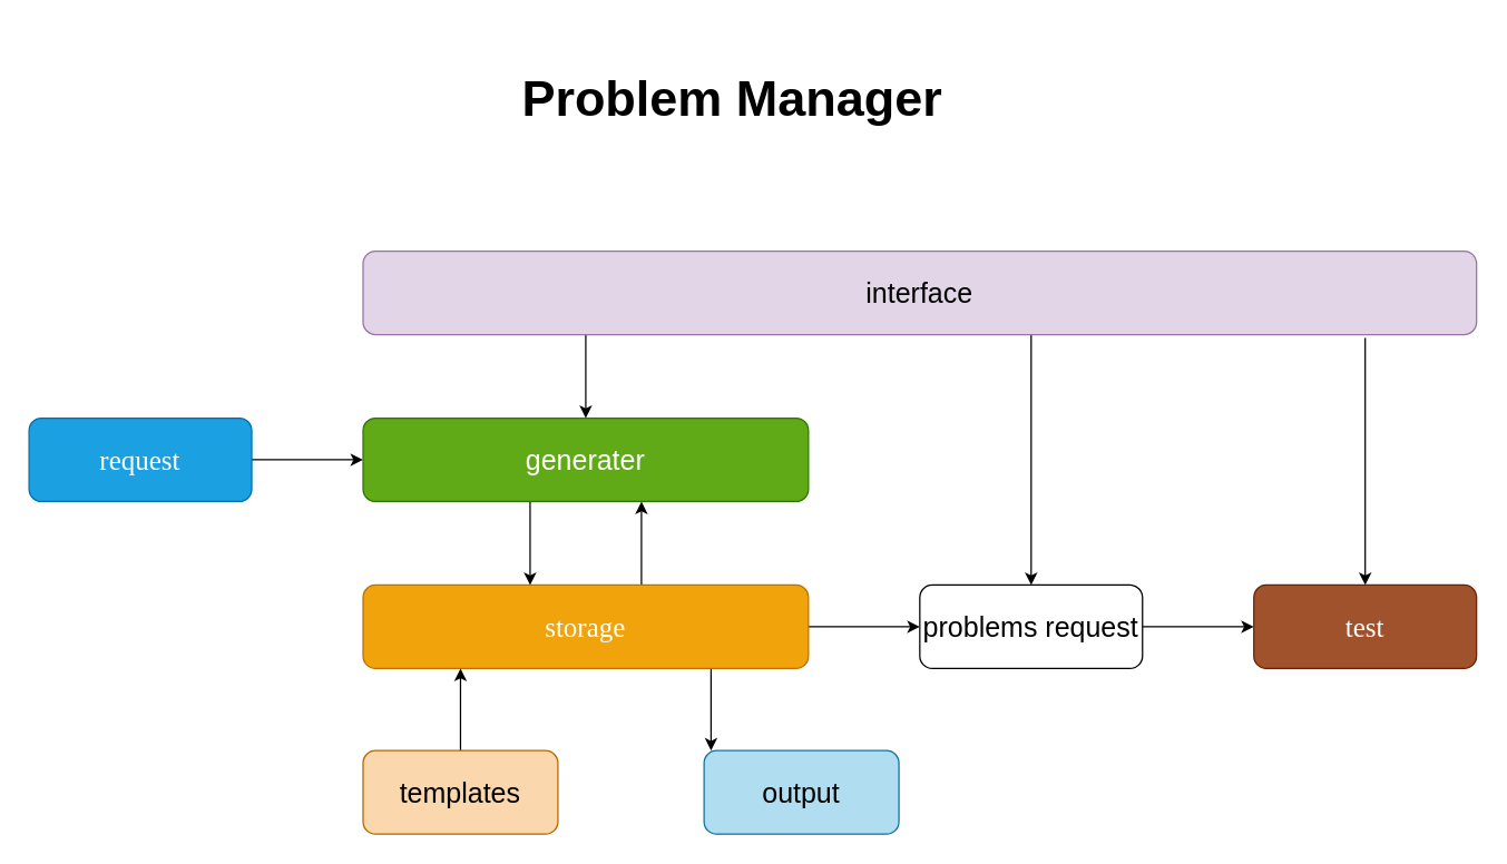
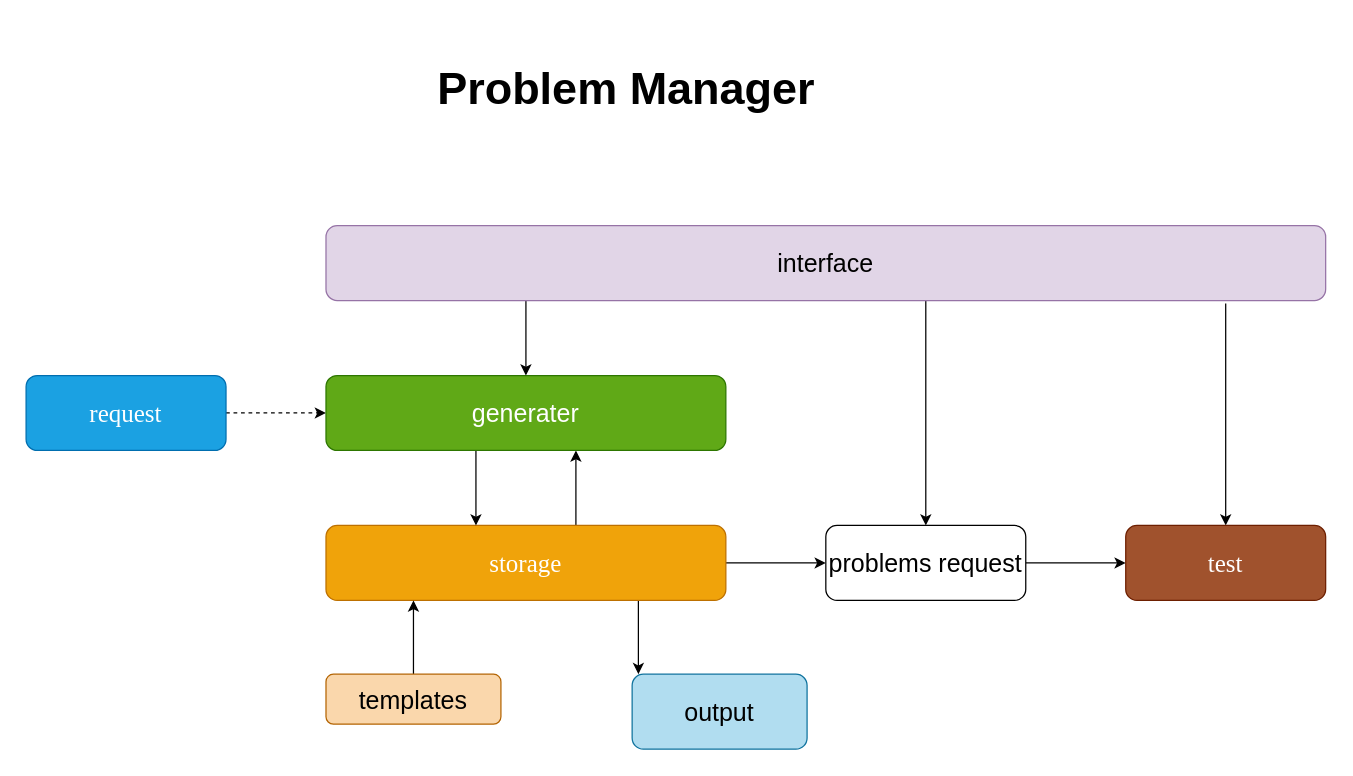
- <mxCell id="16" value="&lt;h1 style=&quot;font-size: 36px;&quot;&gt;&lt;font style=&quot;font-size: 36px;&quot;&gt;&lt;span style=&quot;font-size: 36px;&quot;&gt;Problem Manager&lt;/span&gt;&lt;/font&gt;&lt;/h1&gt;" style="text;html=1;align=center;verticalAlign=middle;resizable=0;points=[];autosize=1;fontSize=36;fontFamily=Helvetica;fontStyle=1" parent="1" vertex="1"><mxGeometry x="365" y="20" width="320" height="100" as="geometry" /></mxCell>
+ <mxCell id="16" value="&lt;h1 style=&quot;font-size: 36px;&quot;&gt;&lt;font style=&quot;font-size: 36px;&quot;&gt;&lt;span style=&quot;font-size: 36px;&quot;&gt;Problem Manager&lt;/span&gt;&lt;/font&gt;&lt;/h1&gt;" style="text;html=1;align=center;verticalAlign=middle;resizable=0;points=[];autosize=1;fontSize=36;fontFamily=Helvetica;fontStyle=1" parent="1" vertex="1"><mxGeometry x="340" y="20" width="320" height="100" as="geometry" /></mxCell>
- <mxCell id="2" value="" style="edgeStyle=orthogonalEdgeStyle;rounded=0;orthogonalLoop=1;jettySize=auto;html=1;" parent="1" source="3" target="10" edge="1"><mxGeometry relative="1" as="geometry" /></mxCell>
+ <mxCell id="2" value="" style="edgeStyle=orthogonalEdgeStyle;rounded=0;orthogonalLoop=1;jettySize=auto;html=1;dashed=1;" parent="1" source="3" target="10" edge="1"><mxGeometry relative="1" as="geometry" /></mxCell>
- <mxCell id="18" value="templates" style="rounded=1;whiteSpace=wrap;html=1;fontSize=20;fillColor=#fad7ac;strokeColor=#b46504;" parent="1" vertex="1"><mxGeometry x="260" y="539" width="140" height="60" as="geometry" /></mxCell>
+ <mxCell id="18" value="templates" style="rounded=1;whiteSpace=wrap;html=1;fontSize=20;fillColor=#fad7ac;strokeColor=#b46504;" parent="1" vertex="1"><mxGeometry x="260" y="539" width="140" height="40" as="geometry" /></mxCell>
